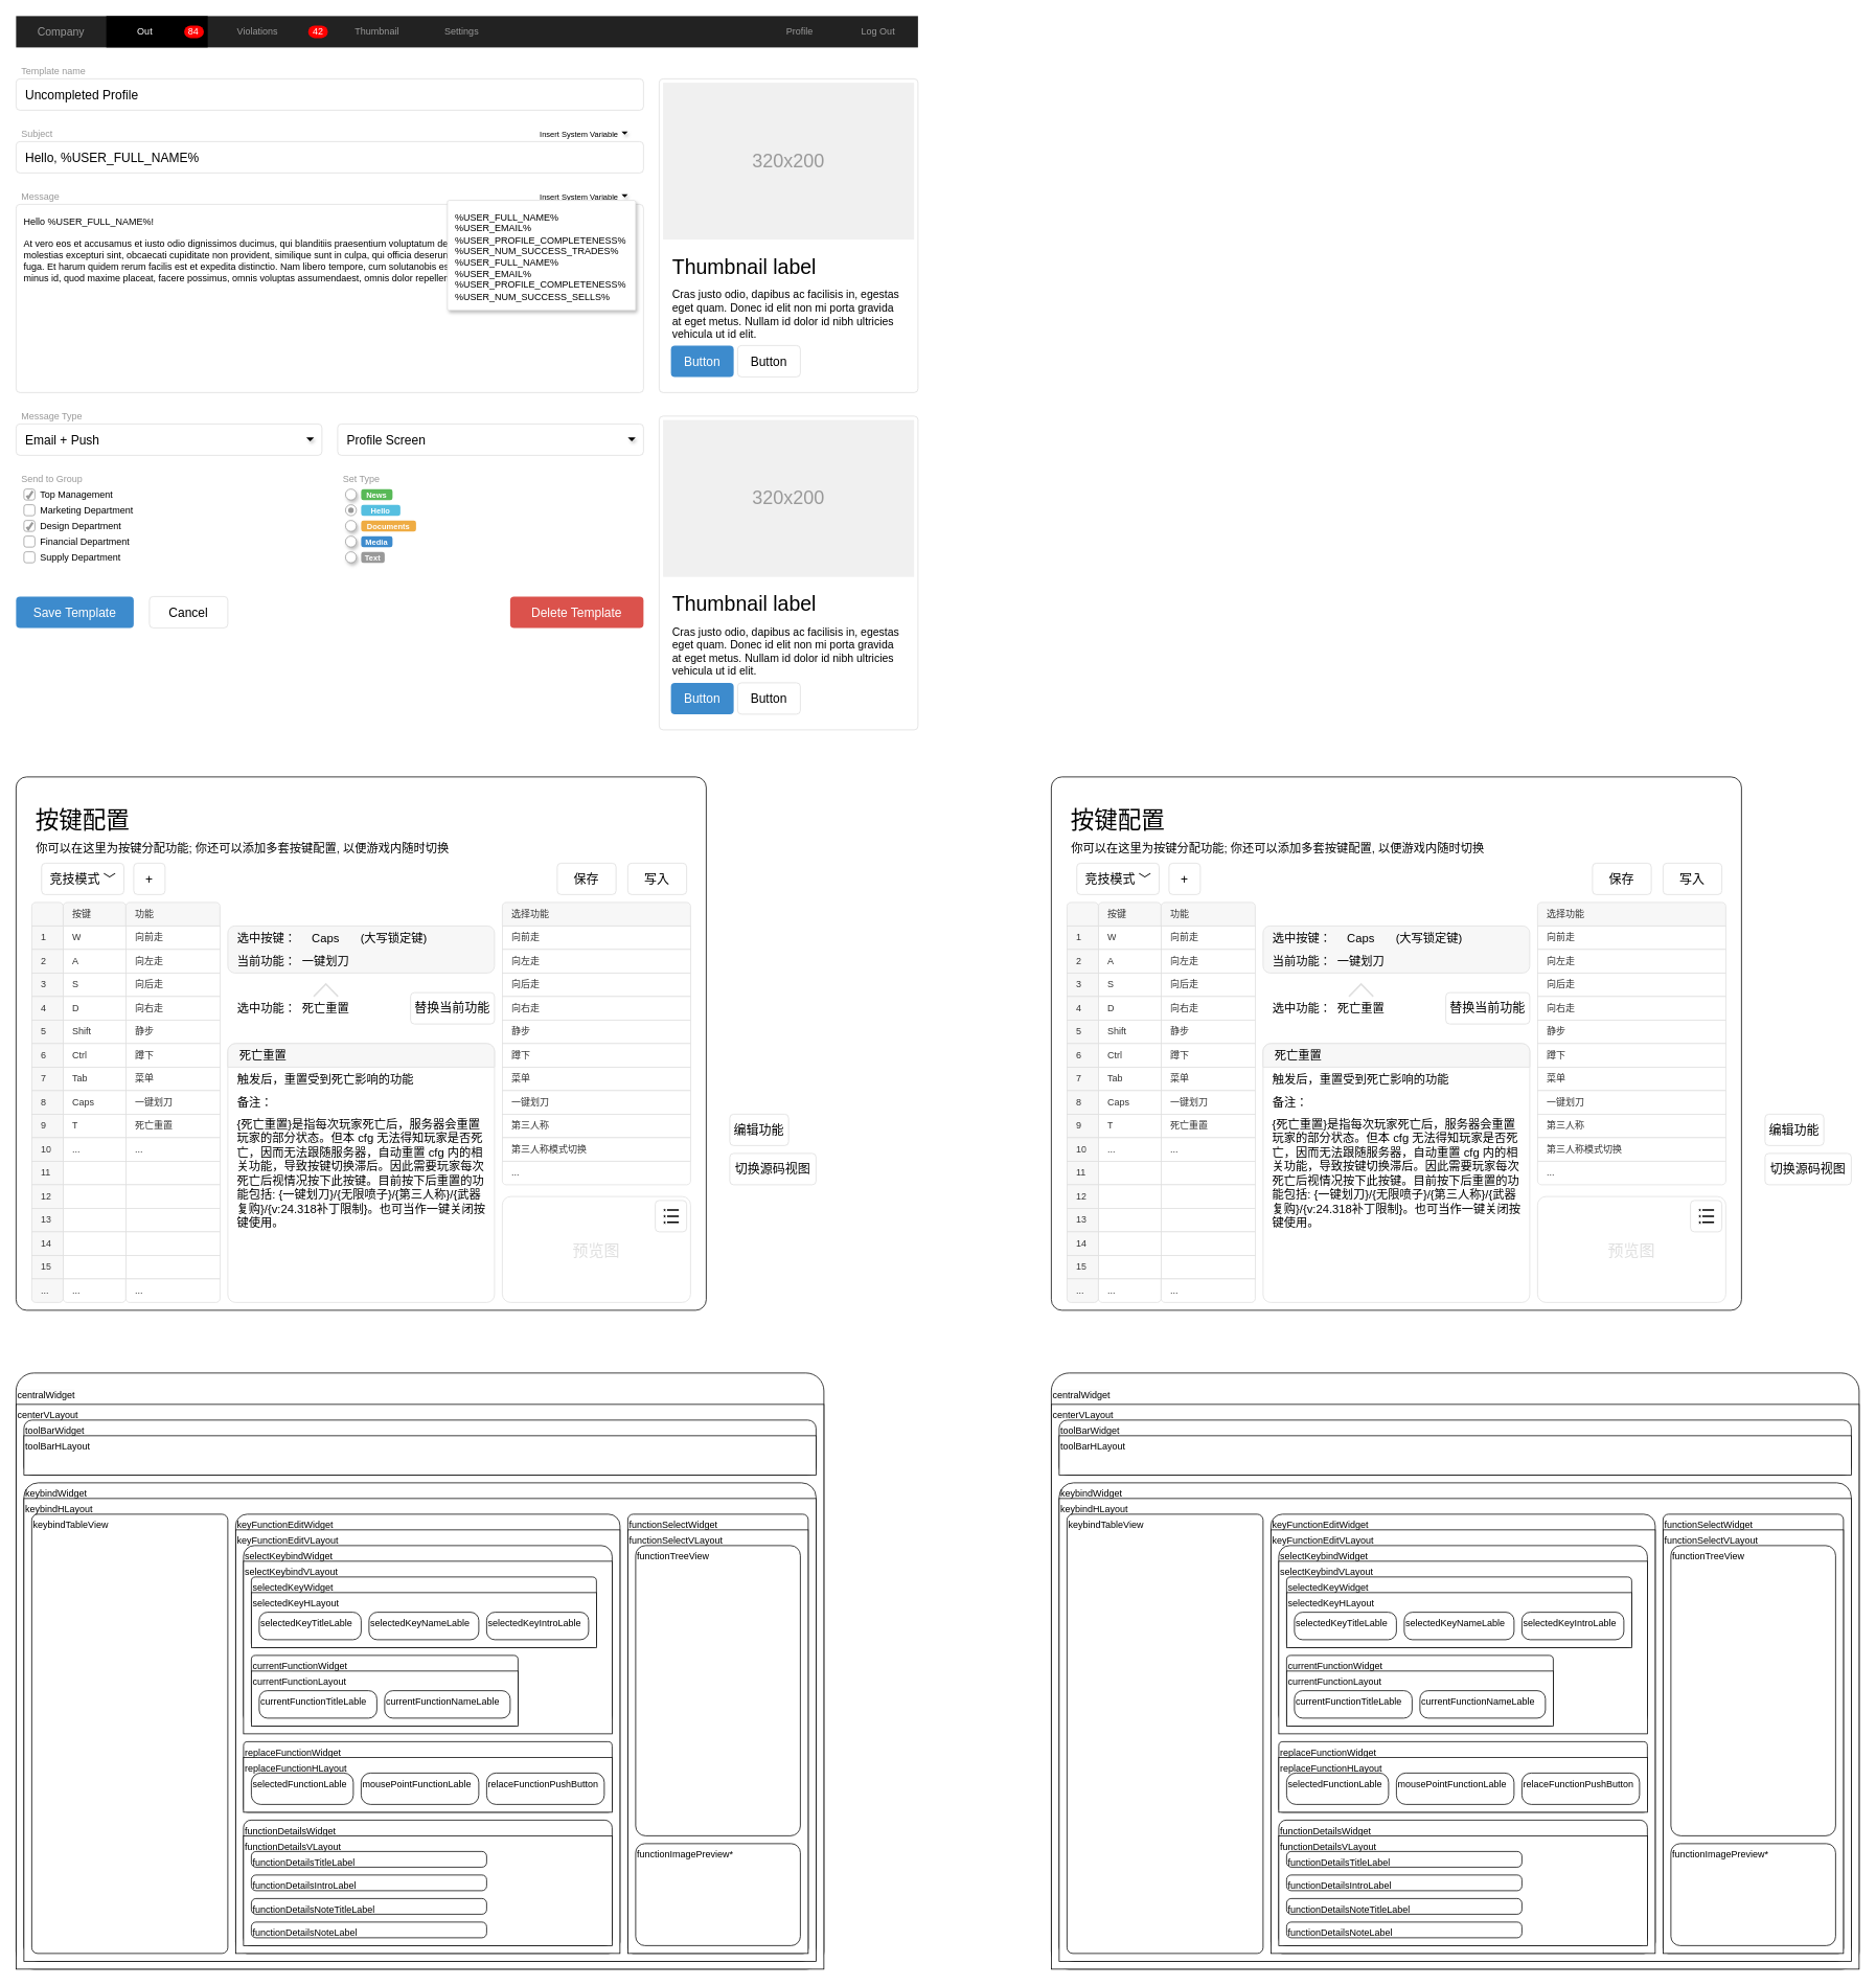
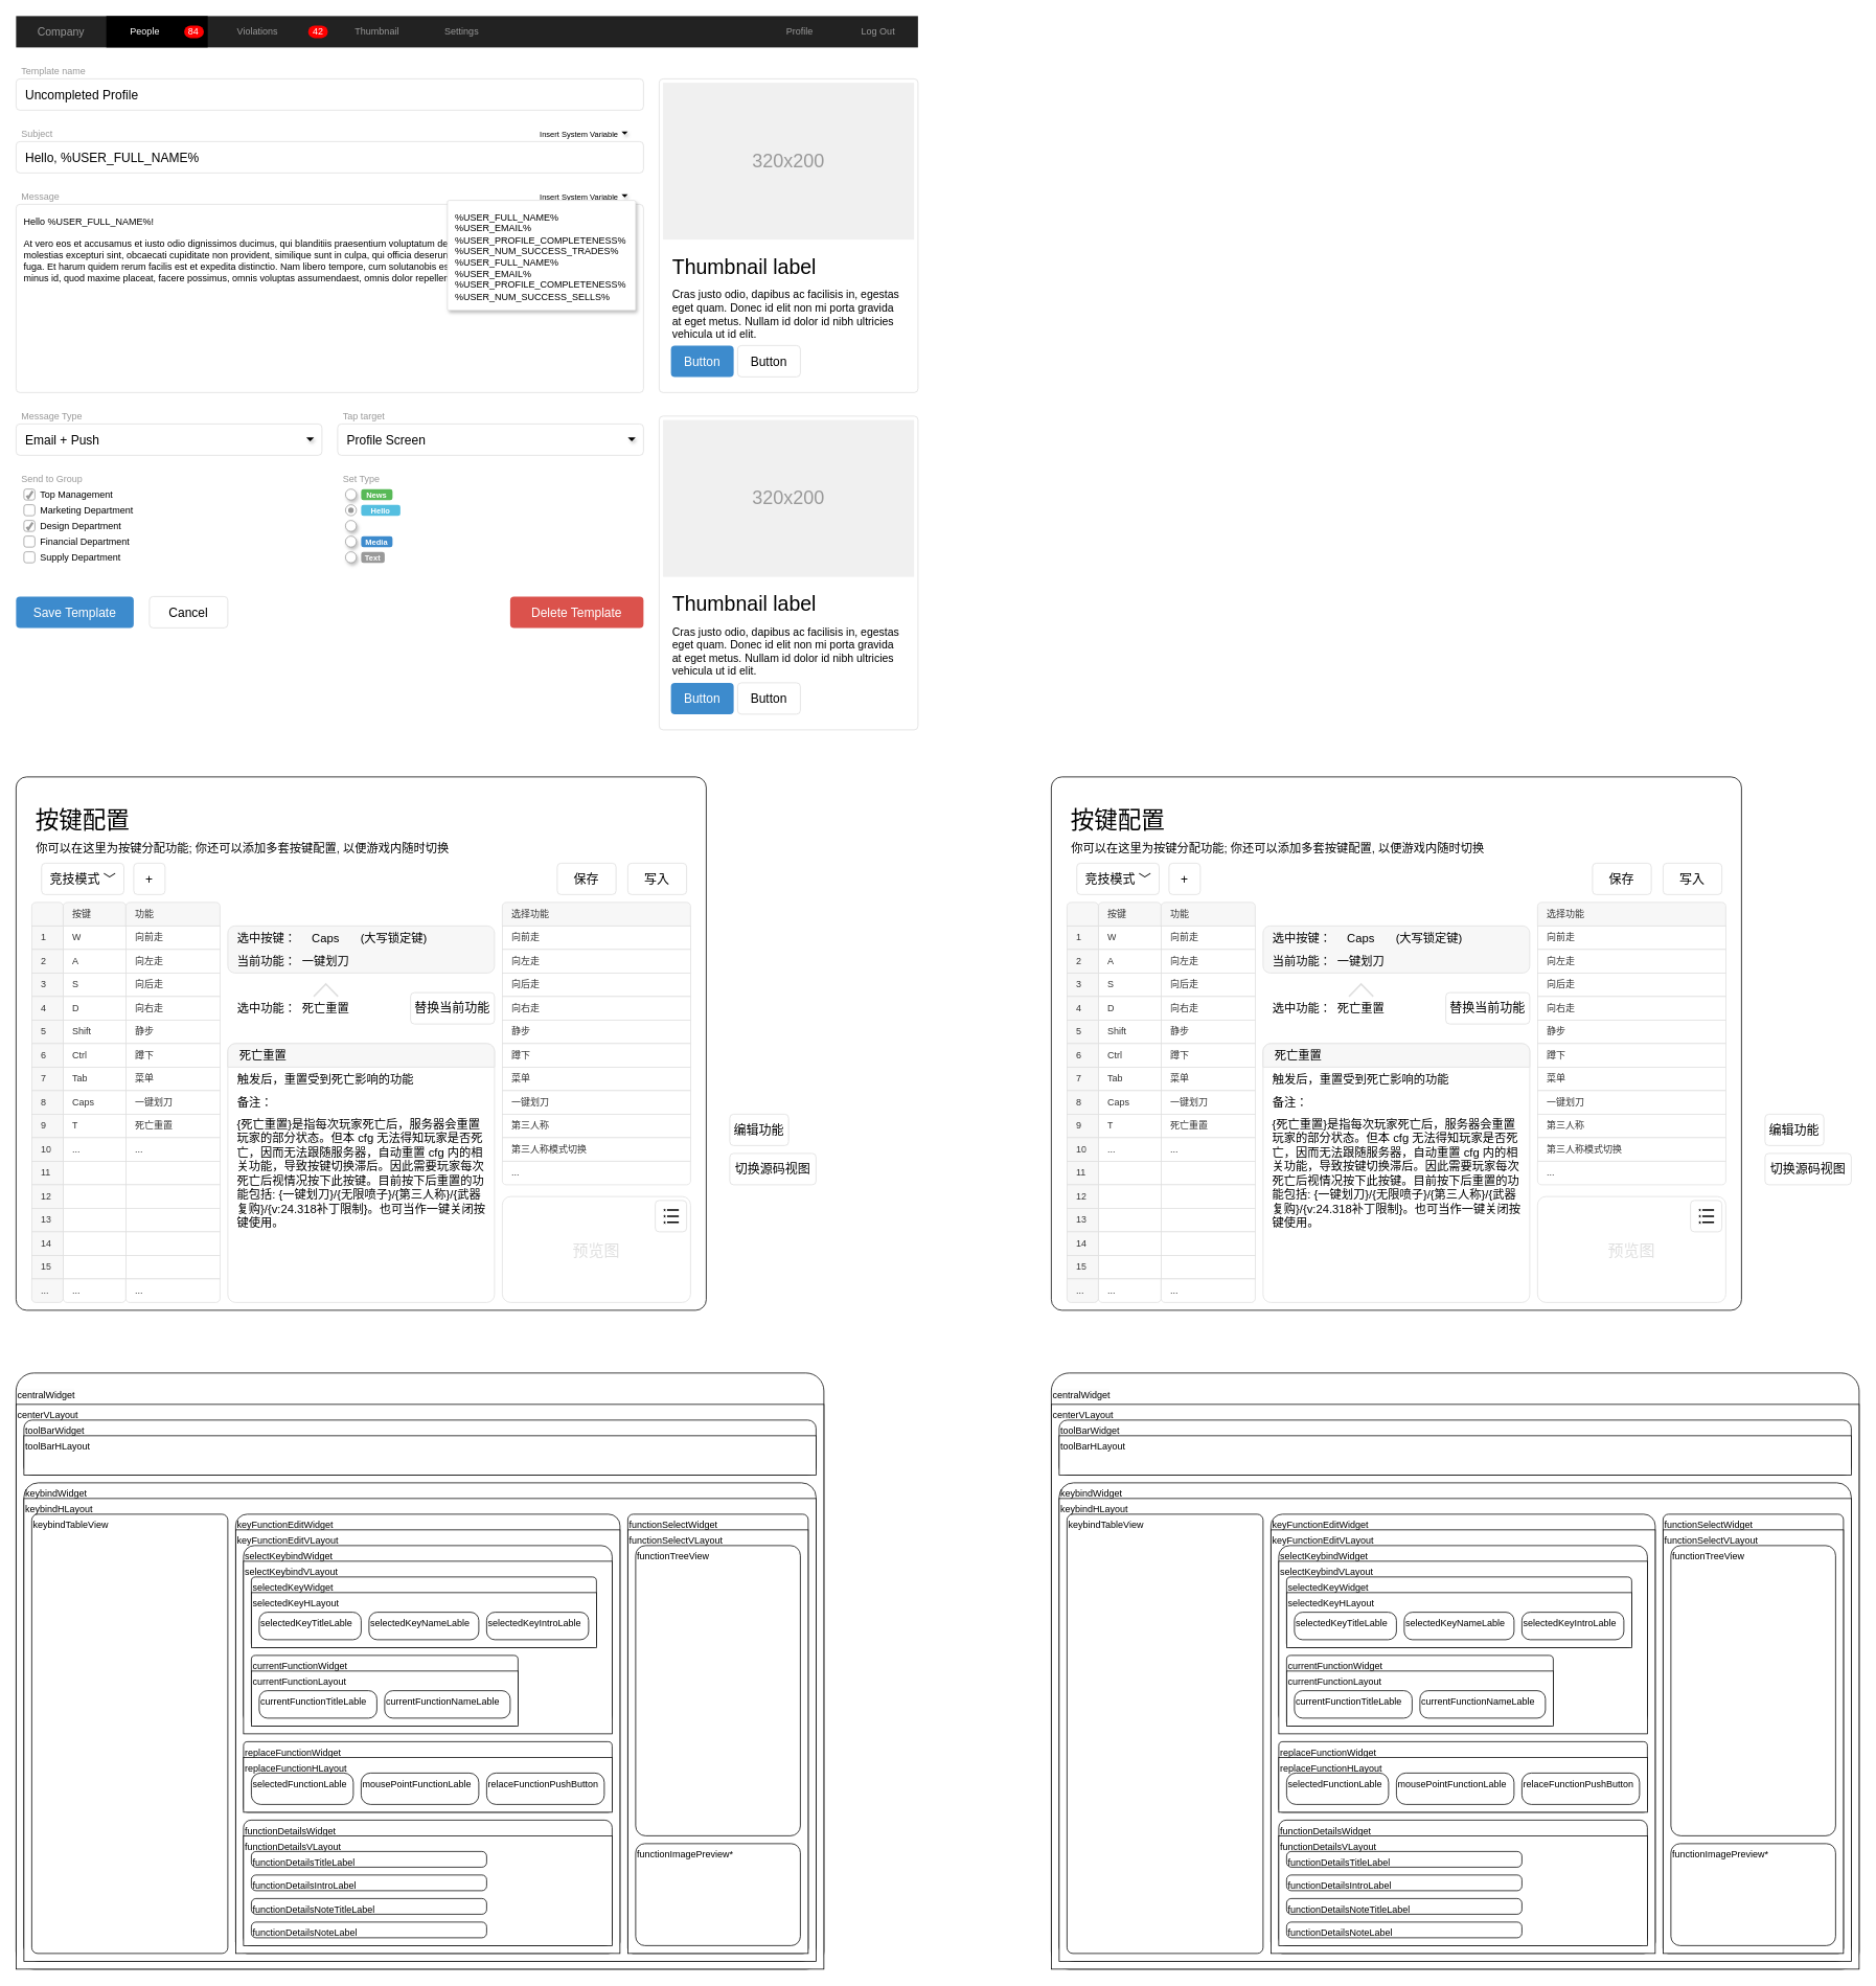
- <mxCell id="5" value="Out" style="html=1;shadow=0;dashed=0;shape=mxgraph.bootstrap.rect;fillColor=#000000;strokeColor=none;fontColor=#ffffff;spacingRight=30;whiteSpace=wrap;" parent="3" vertex="1"><mxGeometry x="115" width="129.375" height="40" as="geometry" /></mxCell>
+ <mxCell id="5" value="People" style="html=1;shadow=0;dashed=0;shape=mxgraph.bootstrap.rect;fillColor=#000000;strokeColor=none;fontColor=#ffffff;spacingRight=30;whiteSpace=wrap;" parent="3" vertex="1"><mxGeometry x="115" width="129.375" height="40" as="geometry" /></mxCell>
+ <mxCell id="33" value="Tap target" style="html=1;shadow=0;dashed=0;shape=mxgraph.bootstrap.rect;strokeColor=none;fillColor=none;fontColor=#999999;align=left;spacingLeft=5;whiteSpace=wrap;rounded=0;" parent="1" vertex="1"><mxGeometry x="430" y="520" width="200" height="20" as="geometry" /></mxCell>
- <mxCell id="48" value="Documents" style="html=1;shadow=0;dashed=0;shape=mxgraph.bootstrap.rrect;align=center;rSize=3;strokeColor=none;fillColor=#EFAC43;fontColor=#ffffff;fontStyle=1;fontSize=10;whiteSpace=wrap;rounded=0;" parent="1" vertex="1"><mxGeometry x="460" y="663" width="70" height="14" as="geometry" /></mxCell>
